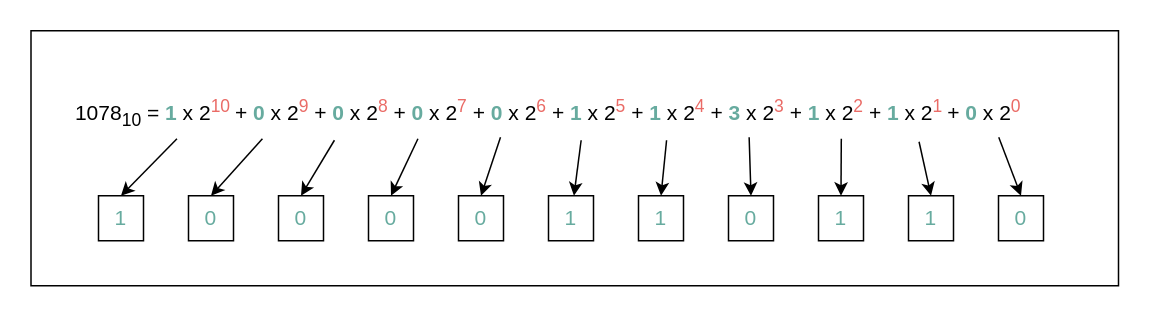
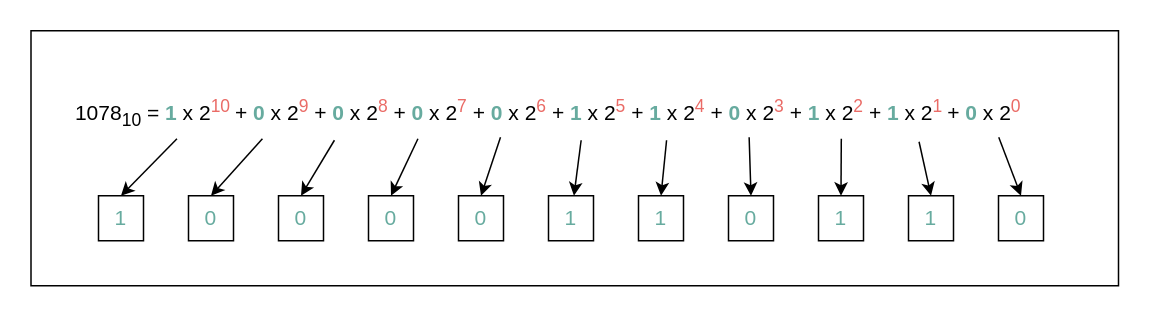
- <mxCell id="3" value="&lt;font style=&quot;font-size: 14px;&quot;&gt;1078&lt;sub&gt;10&lt;/sub&gt; = &lt;b&gt;&lt;font style=&quot;font-size: 14px;&quot; color=&quot;#67AB9F&quot;&gt;1&lt;/font&gt;&lt;/b&gt; x 2&lt;sup&gt;&lt;font color=&quot;#EA6B66&quot;&gt;10&lt;/font&gt; &lt;/sup&gt;+ &lt;b&gt;&lt;font style=&quot;font-size: 14px;&quot; color=&quot;#67AB9F&quot;&gt;0&lt;/font&gt;&lt;/b&gt; x 2&lt;font color=&quot;#EA6B66&quot;&gt;&lt;sup&gt;9&lt;/sup&gt;&lt;/font&gt; + &lt;font style=&quot;font-size: 14px;&quot; color=&quot;#67AB9F&quot;&gt;&lt;b&gt;0&lt;/b&gt;&lt;/font&gt; x 2&lt;font color=&quot;#EA6B66&quot;&gt;&lt;sup&gt;8&lt;/sup&gt;&lt;/font&gt; + &lt;b&gt;&lt;font style=&quot;font-size: 14px;&quot; color=&quot;#67AB9F&quot;&gt;0&lt;/font&gt;&lt;/b&gt; x&amp;nbsp;2&lt;font color=&quot;#EA6B66&quot;&gt;&lt;sup&gt;7&lt;/sup&gt;&lt;/font&gt; + &lt;font color=&quot;#67AB9F&quot;&gt;&lt;b&gt;0&lt;/b&gt;&lt;/font&gt; x 2&lt;font color=&quot;#EA6B66&quot;&gt;&lt;sup&gt;6&lt;/sup&gt;&lt;/font&gt; + &lt;font color=&quot;#67AB9F&quot;&gt;&lt;b&gt;1&lt;/b&gt;&lt;/font&gt; x 2&lt;font color=&quot;#EA6B66&quot;&gt;&lt;sup&gt;5&lt;/sup&gt;&lt;/font&gt; + &lt;font color=&quot;#67AB9F&quot;&gt;&lt;b&gt;1&lt;/b&gt;&lt;/font&gt; x 2&lt;font color=&quot;#EA6B66&quot;&gt;&lt;sup&gt;4&lt;/sup&gt;&lt;/font&gt; + &lt;font color=&quot;#67AB9F&quot;&gt;&lt;b&gt;3&lt;/b&gt;&lt;/font&gt; x 2&lt;font color=&quot;#EA6B66&quot;&gt;&lt;sup&gt;3&lt;/sup&gt;&lt;/font&gt; + &lt;font color=&quot;#67AB9F&quot;&gt;&lt;b&gt;1&lt;/b&gt;&lt;/font&gt; x 2&lt;font color=&quot;#EA6B66&quot;&gt;&lt;sup&gt;2&lt;/sup&gt;&lt;/font&gt; + &lt;font color=&quot;#67AB9F&quot;&gt;&lt;b&gt;1&lt;/b&gt;&lt;/font&gt; x 2&lt;sup&gt;&lt;font color=&quot;#EA6B66&quot;&gt;1&lt;/font&gt; &lt;/sup&gt;+ &lt;font color=&quot;#67AB9F&quot;&gt;&lt;b&gt;0&lt;/b&gt;&lt;/font&gt; x 2&lt;font color=&quot;#EA6B66&quot;&gt;&lt;sup&gt;0&lt;/sup&gt;&lt;/font&gt;&lt;/font&gt;" style="text;html=1;strokeColor=none;fillColor=none;align=center;verticalAlign=middle;whiteSpace=wrap;rounded=0;" vertex="1" parent="1"><mxGeometry x="45" y="60" width="640" height="30" as="geometry" /></mxCell>
+ <mxCell id="3" value="&lt;font style=&quot;font-size: 14px;&quot;&gt;1078&lt;sub&gt;10&lt;/sub&gt; = &lt;b&gt;&lt;font style=&quot;font-size: 14px;&quot; color=&quot;#67AB9F&quot;&gt;1&lt;/font&gt;&lt;/b&gt; x 2&lt;sup&gt;&lt;font color=&quot;#EA6B66&quot;&gt;10&lt;/font&gt; &lt;/sup&gt;+ &lt;b&gt;&lt;font style=&quot;font-size: 14px;&quot; color=&quot;#67AB9F&quot;&gt;0&lt;/font&gt;&lt;/b&gt; x 2&lt;font color=&quot;#EA6B66&quot;&gt;&lt;sup&gt;9&lt;/sup&gt;&lt;/font&gt; + &lt;font style=&quot;font-size: 14px;&quot; color=&quot;#67AB9F&quot;&gt;&lt;b&gt;0&lt;/b&gt;&lt;/font&gt; x 2&lt;font color=&quot;#EA6B66&quot;&gt;&lt;sup&gt;8&lt;/sup&gt;&lt;/font&gt; + &lt;b&gt;&lt;font style=&quot;font-size: 14px;&quot; color=&quot;#67AB9F&quot;&gt;0&lt;/font&gt;&lt;/b&gt; x&amp;nbsp;2&lt;font color=&quot;#EA6B66&quot;&gt;&lt;sup&gt;7&lt;/sup&gt;&lt;/font&gt; + &lt;font color=&quot;#67AB9F&quot;&gt;&lt;b&gt;0&lt;/b&gt;&lt;/font&gt; x 2&lt;font color=&quot;#EA6B66&quot;&gt;&lt;sup&gt;6&lt;/sup&gt;&lt;/font&gt; + &lt;font color=&quot;#67AB9F&quot;&gt;&lt;b&gt;1&lt;/b&gt;&lt;/font&gt; x 2&lt;font color=&quot;#EA6B66&quot;&gt;&lt;sup&gt;5&lt;/sup&gt;&lt;/font&gt; + &lt;font color=&quot;#67AB9F&quot;&gt;&lt;b&gt;1&lt;/b&gt;&lt;/font&gt; x 2&lt;font color=&quot;#EA6B66&quot;&gt;&lt;sup&gt;4&lt;/sup&gt;&lt;/font&gt; + &lt;font color=&quot;#67AB9F&quot;&gt;&lt;b&gt;0&lt;/b&gt;&lt;/font&gt; x 2&lt;font color=&quot;#EA6B66&quot;&gt;&lt;sup&gt;3&lt;/sup&gt;&lt;/font&gt; + &lt;font color=&quot;#67AB9F&quot;&gt;&lt;b&gt;1&lt;/b&gt;&lt;/font&gt; x 2&lt;font color=&quot;#EA6B66&quot;&gt;&lt;sup&gt;2&lt;/sup&gt;&lt;/font&gt; + &lt;font color=&quot;#67AB9F&quot;&gt;&lt;b&gt;1&lt;/b&gt;&lt;/font&gt; x 2&lt;sup&gt;&lt;font color=&quot;#EA6B66&quot;&gt;1&lt;/font&gt; &lt;/sup&gt;+ &lt;font color=&quot;#67AB9F&quot;&gt;&lt;b&gt;0&lt;/b&gt;&lt;/font&gt; x 2&lt;font color=&quot;#EA6B66&quot;&gt;&lt;sup&gt;0&lt;/sup&gt;&lt;/font&gt;&lt;/font&gt;" style="text;html=1;strokeColor=none;fillColor=none;align=center;verticalAlign=middle;whiteSpace=wrap;rounded=0;" vertex="1" parent="1"><mxGeometry x="45" y="60" width="640" height="30" as="geometry" /></mxCell>
